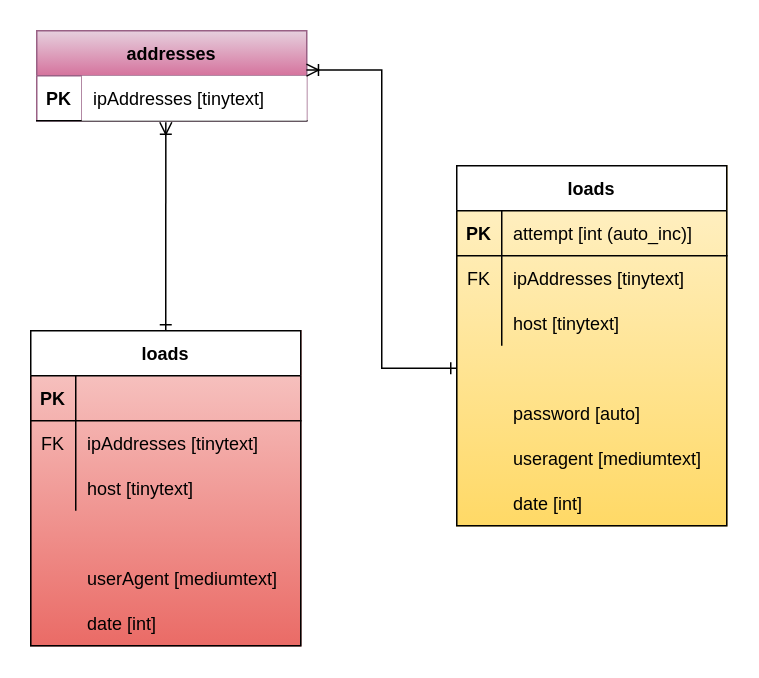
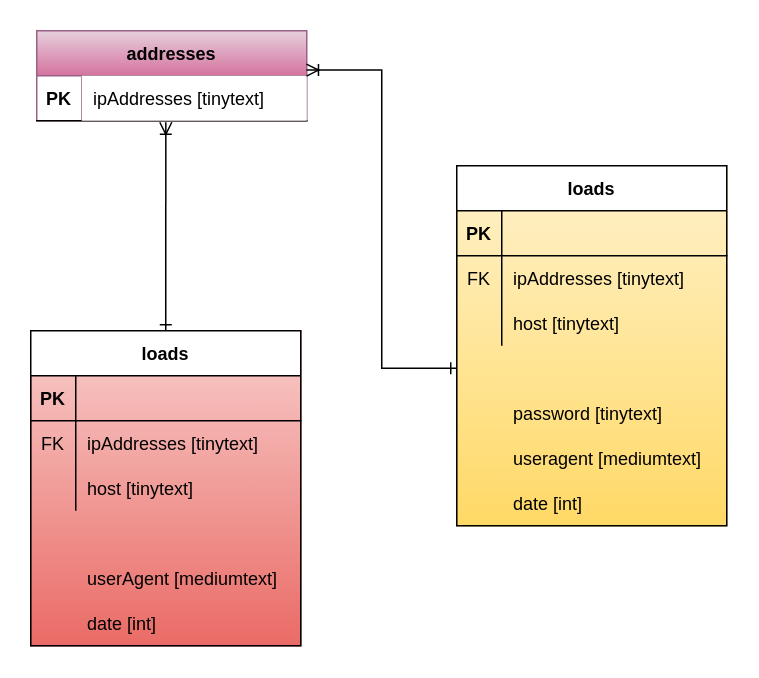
- <mxCell id="30" value="attempt [int (auto_inc)]" style="shape=partialRectangle;connectable=0;fillColor=none;top=0;left=0;bottom=0;right=0;align=left;spacingLeft=6;fontStyle=0;overflow=hidden;" parent="28" vertex="1"><mxGeometry x="30" width="150" height="30" as="geometry" /></mxCell>
- <mxCell id="41" value="password [auto]" style="shape=partialRectangle;connectable=0;fillColor=none;top=0;left=0;bottom=0;right=0;align=left;spacingLeft=6;overflow=hidden;" parent="39" vertex="1"><mxGeometry x="30" width="150" height="30" as="geometry" /></mxCell>
+ <mxCell id="41" value="password [tinytext]" style="shape=partialRectangle;connectable=0;fillColor=none;top=0;left=0;bottom=0;right=0;align=left;spacingLeft=6;overflow=hidden;" parent="39" vertex="1"><mxGeometry x="30" width="150" height="30" as="geometry" /></mxCell>
